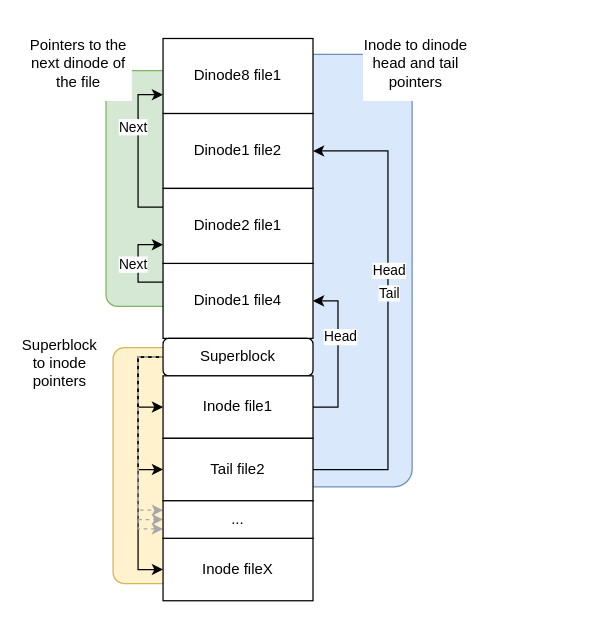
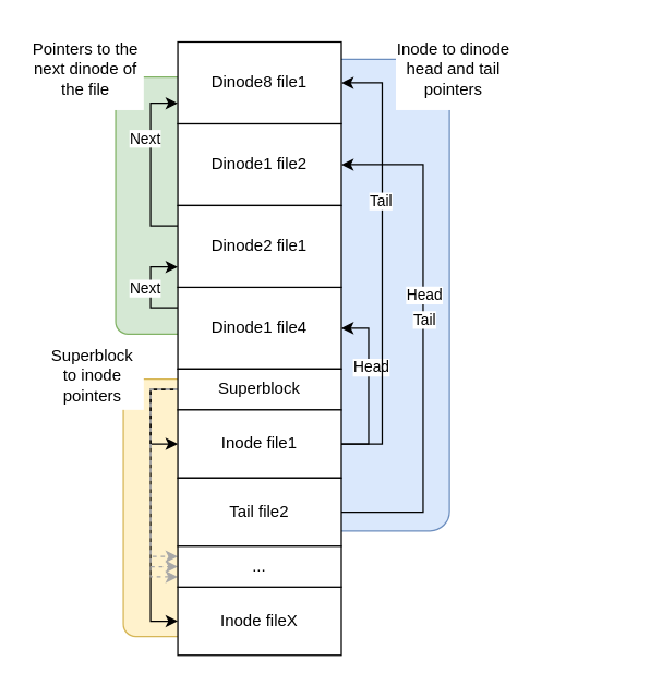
+ <mxCell id="30" style="edgeStyle=orthogonalEdgeStyle;rounded=0;orthogonalLoop=1;jettySize=auto;html=1;exitX=1;exitY=0.5;exitDx=0;exitDy=0;entryX=1;entryY=0.5;entryDx=0;entryDy=0;strokeColor=#000000;" edge="1" parent="1" source="22" target="12"><mxGeometry relative="1" as="geometry"><Array as="points"><mxPoint x="280" y="325" /><mxPoint x="280" y="60" /></Array></mxGeometry></mxCell>
+ <mxCell id="31" value="Tail" style="edgeLabel;html=1;align=center;verticalAlign=middle;resizable=0;points=[];" vertex="1" connectable="0" parent="30"><mxGeometry x="0.286" y="2" relative="1" as="geometry"><mxPoint as="offset" /></mxGeometry></mxCell>
- <mxCell id="19" value="Superblock" style="whiteSpace=wrap;html=1;rounded=1;" vertex="1" parent="1"><mxGeometry x="130" y="270" width="120" height="30" as="geometry" /></mxCell>
+ <mxCell id="19" value="Superblock" style="rounded=0;whiteSpace=wrap;html=1;" vertex="1" parent="1"><mxGeometry x="130" y="270" width="120" height="30" as="geometry" /></mxCell>
- <mxCell id="29" value="&lt;div&gt;Superblock&lt;/div&gt;&lt;div&gt;to inode pointers&lt;br&gt;&lt;/div&gt;" style="text;html=1;strokeColor=none;align=center;verticalAlign=middle;whiteSpace=wrap;rounded=0;fillColor=#ffffff;" vertex="1" parent="1"><mxGeometry x="10" y="265" width="75" height="50" as="geometry" /></mxCell>
+ <mxCell id="29" value="&lt;div&gt;Superblock&lt;/div&gt;&lt;div&gt;to inode pointers&lt;br&gt;&lt;/div&gt;" style="text;html=1;strokeColor=none;align=center;verticalAlign=middle;whiteSpace=wrap;rounded=0;fillColor=#ffffff;" vertex="1" parent="1"><mxGeometry x="30" y="250" width="75" height="50" as="geometry" /></mxCell>
- <mxCell id="14" style="edgeStyle=orthogonalEdgeStyle;rounded=0;orthogonalLoop=1;jettySize=auto;html=1;exitX=0;exitY=0.5;exitDx=0;exitDy=0;entryX=0;entryY=0.5;entryDx=0;entryDy=0;" edge="1" parent="1" source="19" target="26"><mxGeometry relative="1" as="geometry" /></mxCell>
